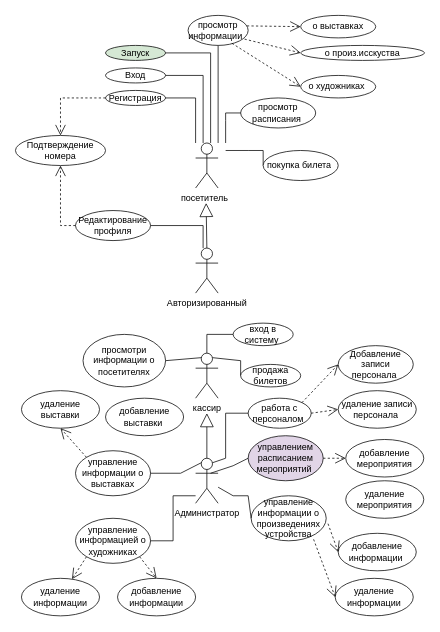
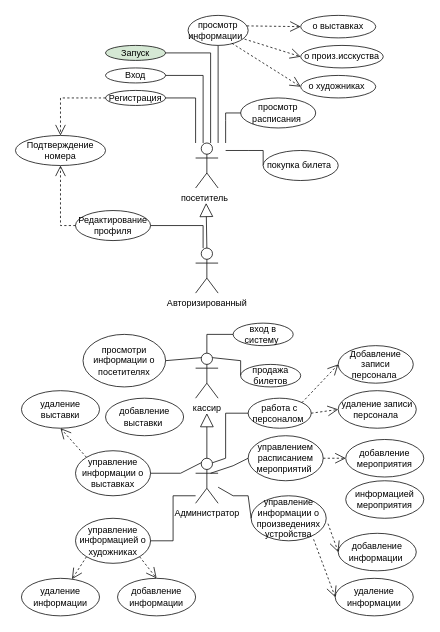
- <mxCell id="31" value="о произ.исскуства" style="ellipse;whiteSpace=wrap;html=1;" vertex="1" parent="1"><mxGeometry x="400" y="60" width="165" height="20" as="geometry" /></mxCell>
+ <mxCell id="31" value="о произ.исскуства" style="ellipse;whiteSpace=wrap;html=1;" vertex="1" parent="1"><mxGeometry x="400" y="60" width="110" height="30" as="geometry" /></mxCell>
- <mxCell id="48" value="управлением расписанием мероприятий&amp;nbsp;" style="ellipse;whiteSpace=wrap;html=1;fillColor=#e1d5e7;" vertex="1" parent="1"><mxGeometry x="330" y="580" width="100" height="60" as="geometry" /></mxCell>
+ <mxCell id="48" value="управлением расписанием мероприятий&amp;nbsp;" style="ellipse;whiteSpace=wrap;html=1;" vertex="1" parent="1"><mxGeometry x="330" y="580" width="100" height="60" as="geometry" /></mxCell>
- <mxCell id="51" value="удаление мероприятия" style="ellipse;whiteSpace=wrap;html=1;" vertex="1" parent="1"><mxGeometry x="460" y="640" width="104" height="50" as="geometry" /></mxCell>
+ <mxCell id="51" value="информацией мероприятия" style="ellipse;whiteSpace=wrap;html=1;" vertex="1" parent="1"><mxGeometry x="460" y="640" width="104" height="50" as="geometry" /></mxCell>
